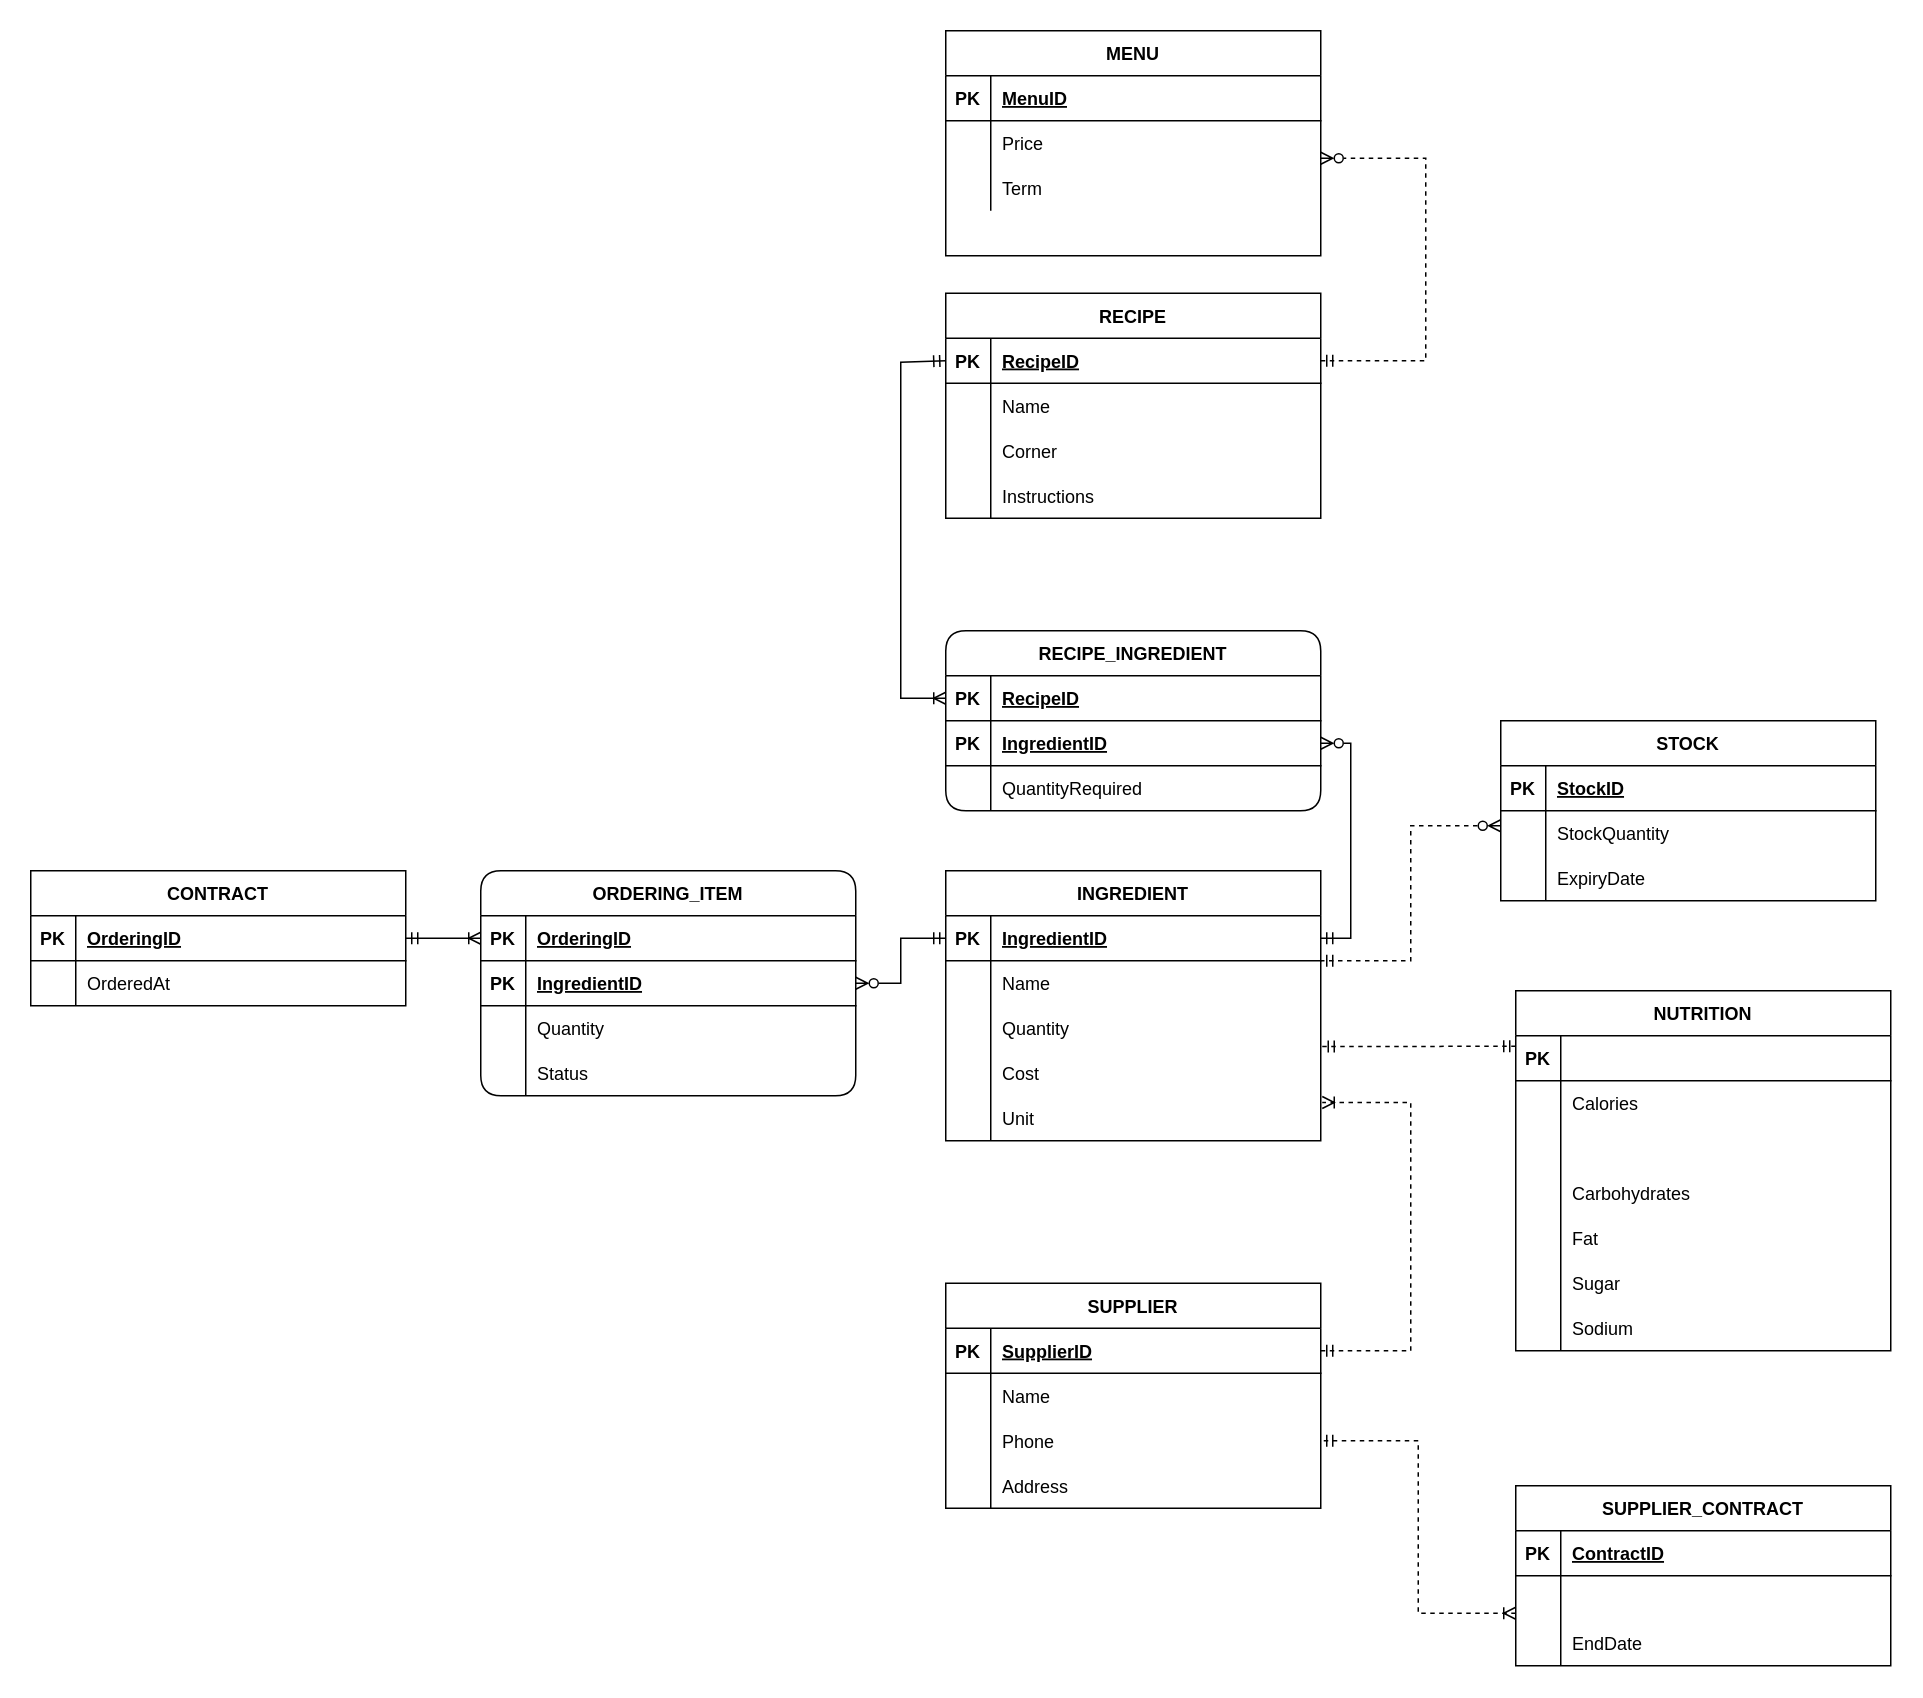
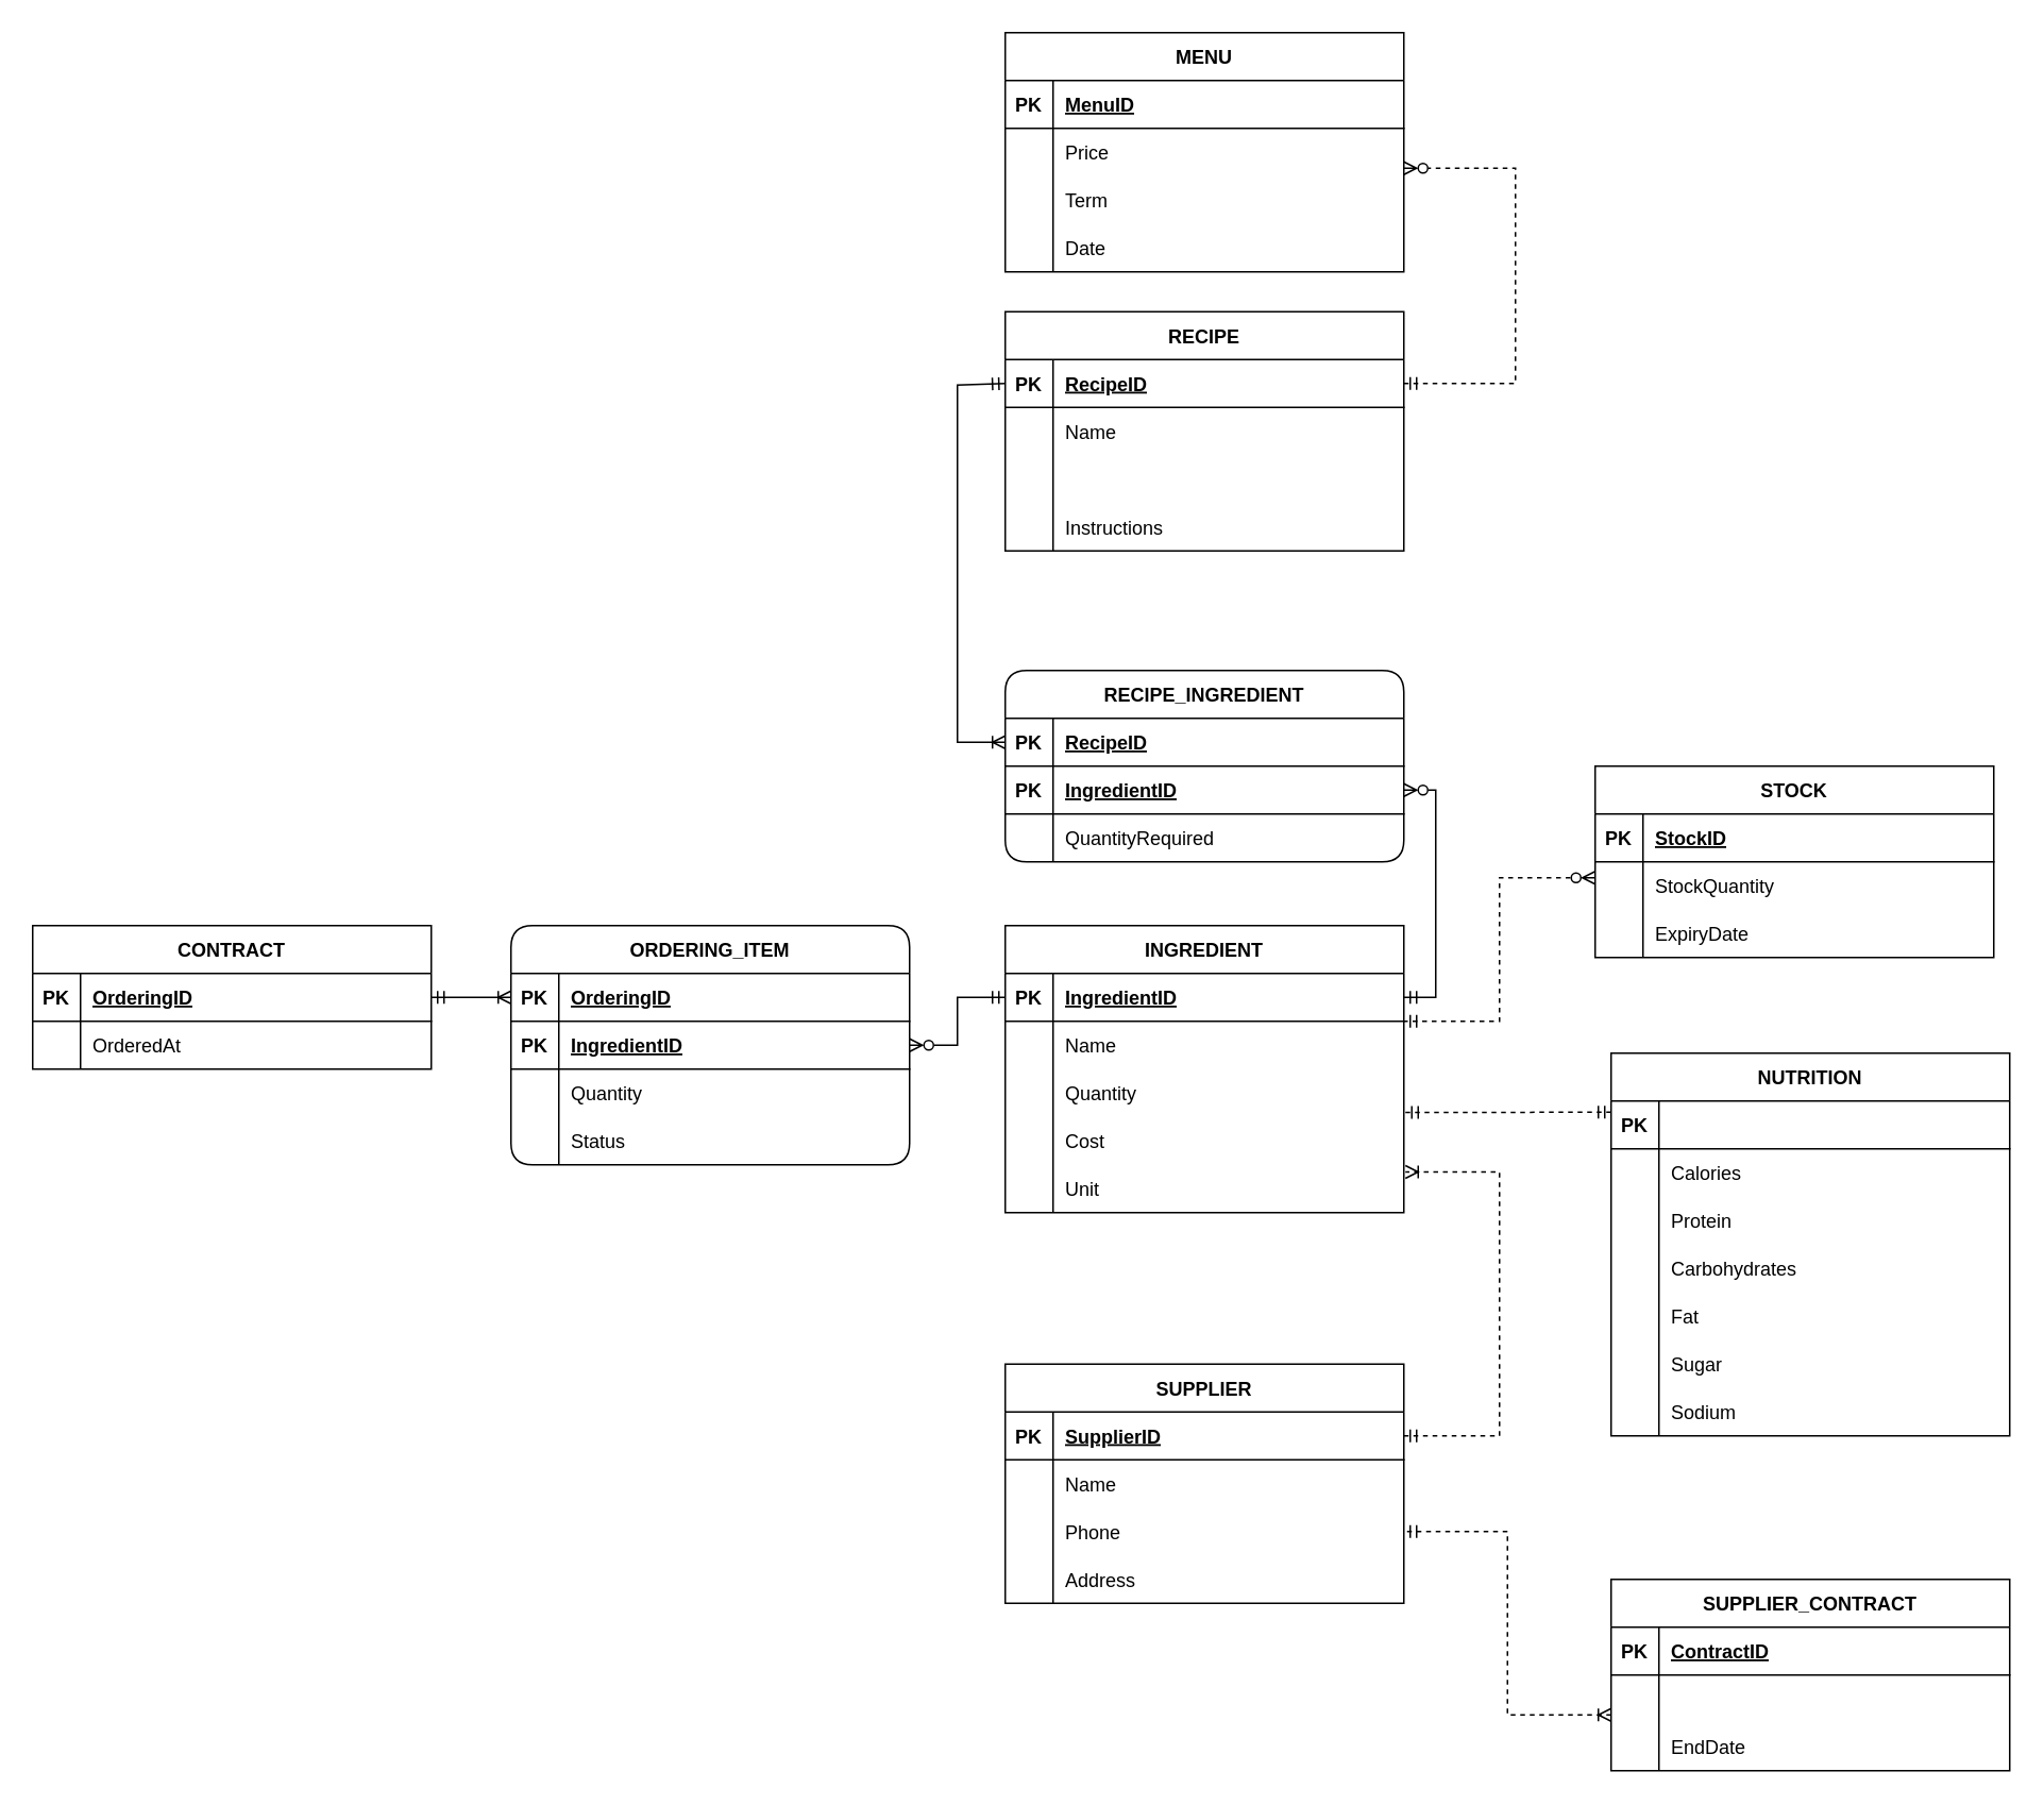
+ <mxCell id="75" value="Date" style="shape=partialRectangle;overflow=hidden;connectable=0;fillColor=none;top=0;left=0;bottom=0;right=0;align=left;spacingLeft=6;" parent="73" vertex="1"><mxGeometry x="30" width="220" height="30" as="geometry"><mxRectangle width="220" height="30" as="alternateBounds" /></mxGeometry></mxCell>
- <mxCell id="86" value="Corner" style="shape=partialRectangle;overflow=hidden;connectable=0;fillColor=none;top=0;left=0;bottom=0;right=0;align=left;spacingLeft=6;" parent="84" vertex="1"><mxGeometry x="30" width="220" height="30" as="geometry"><mxRectangle width="220" height="30" as="alternateBounds" /></mxGeometry></mxCell>
+ <mxCell id="121" value="Protein" style="shape=partialRectangle;overflow=hidden;connectable=0;fillColor=none;top=0;left=0;bottom=0;right=0;align=left;spacingLeft=6;" parent="119" vertex="1"><mxGeometry x="30" width="220" height="30" as="geometry"><mxRectangle width="220" height="30" as="alternateBounds" /></mxGeometry></mxCell>
